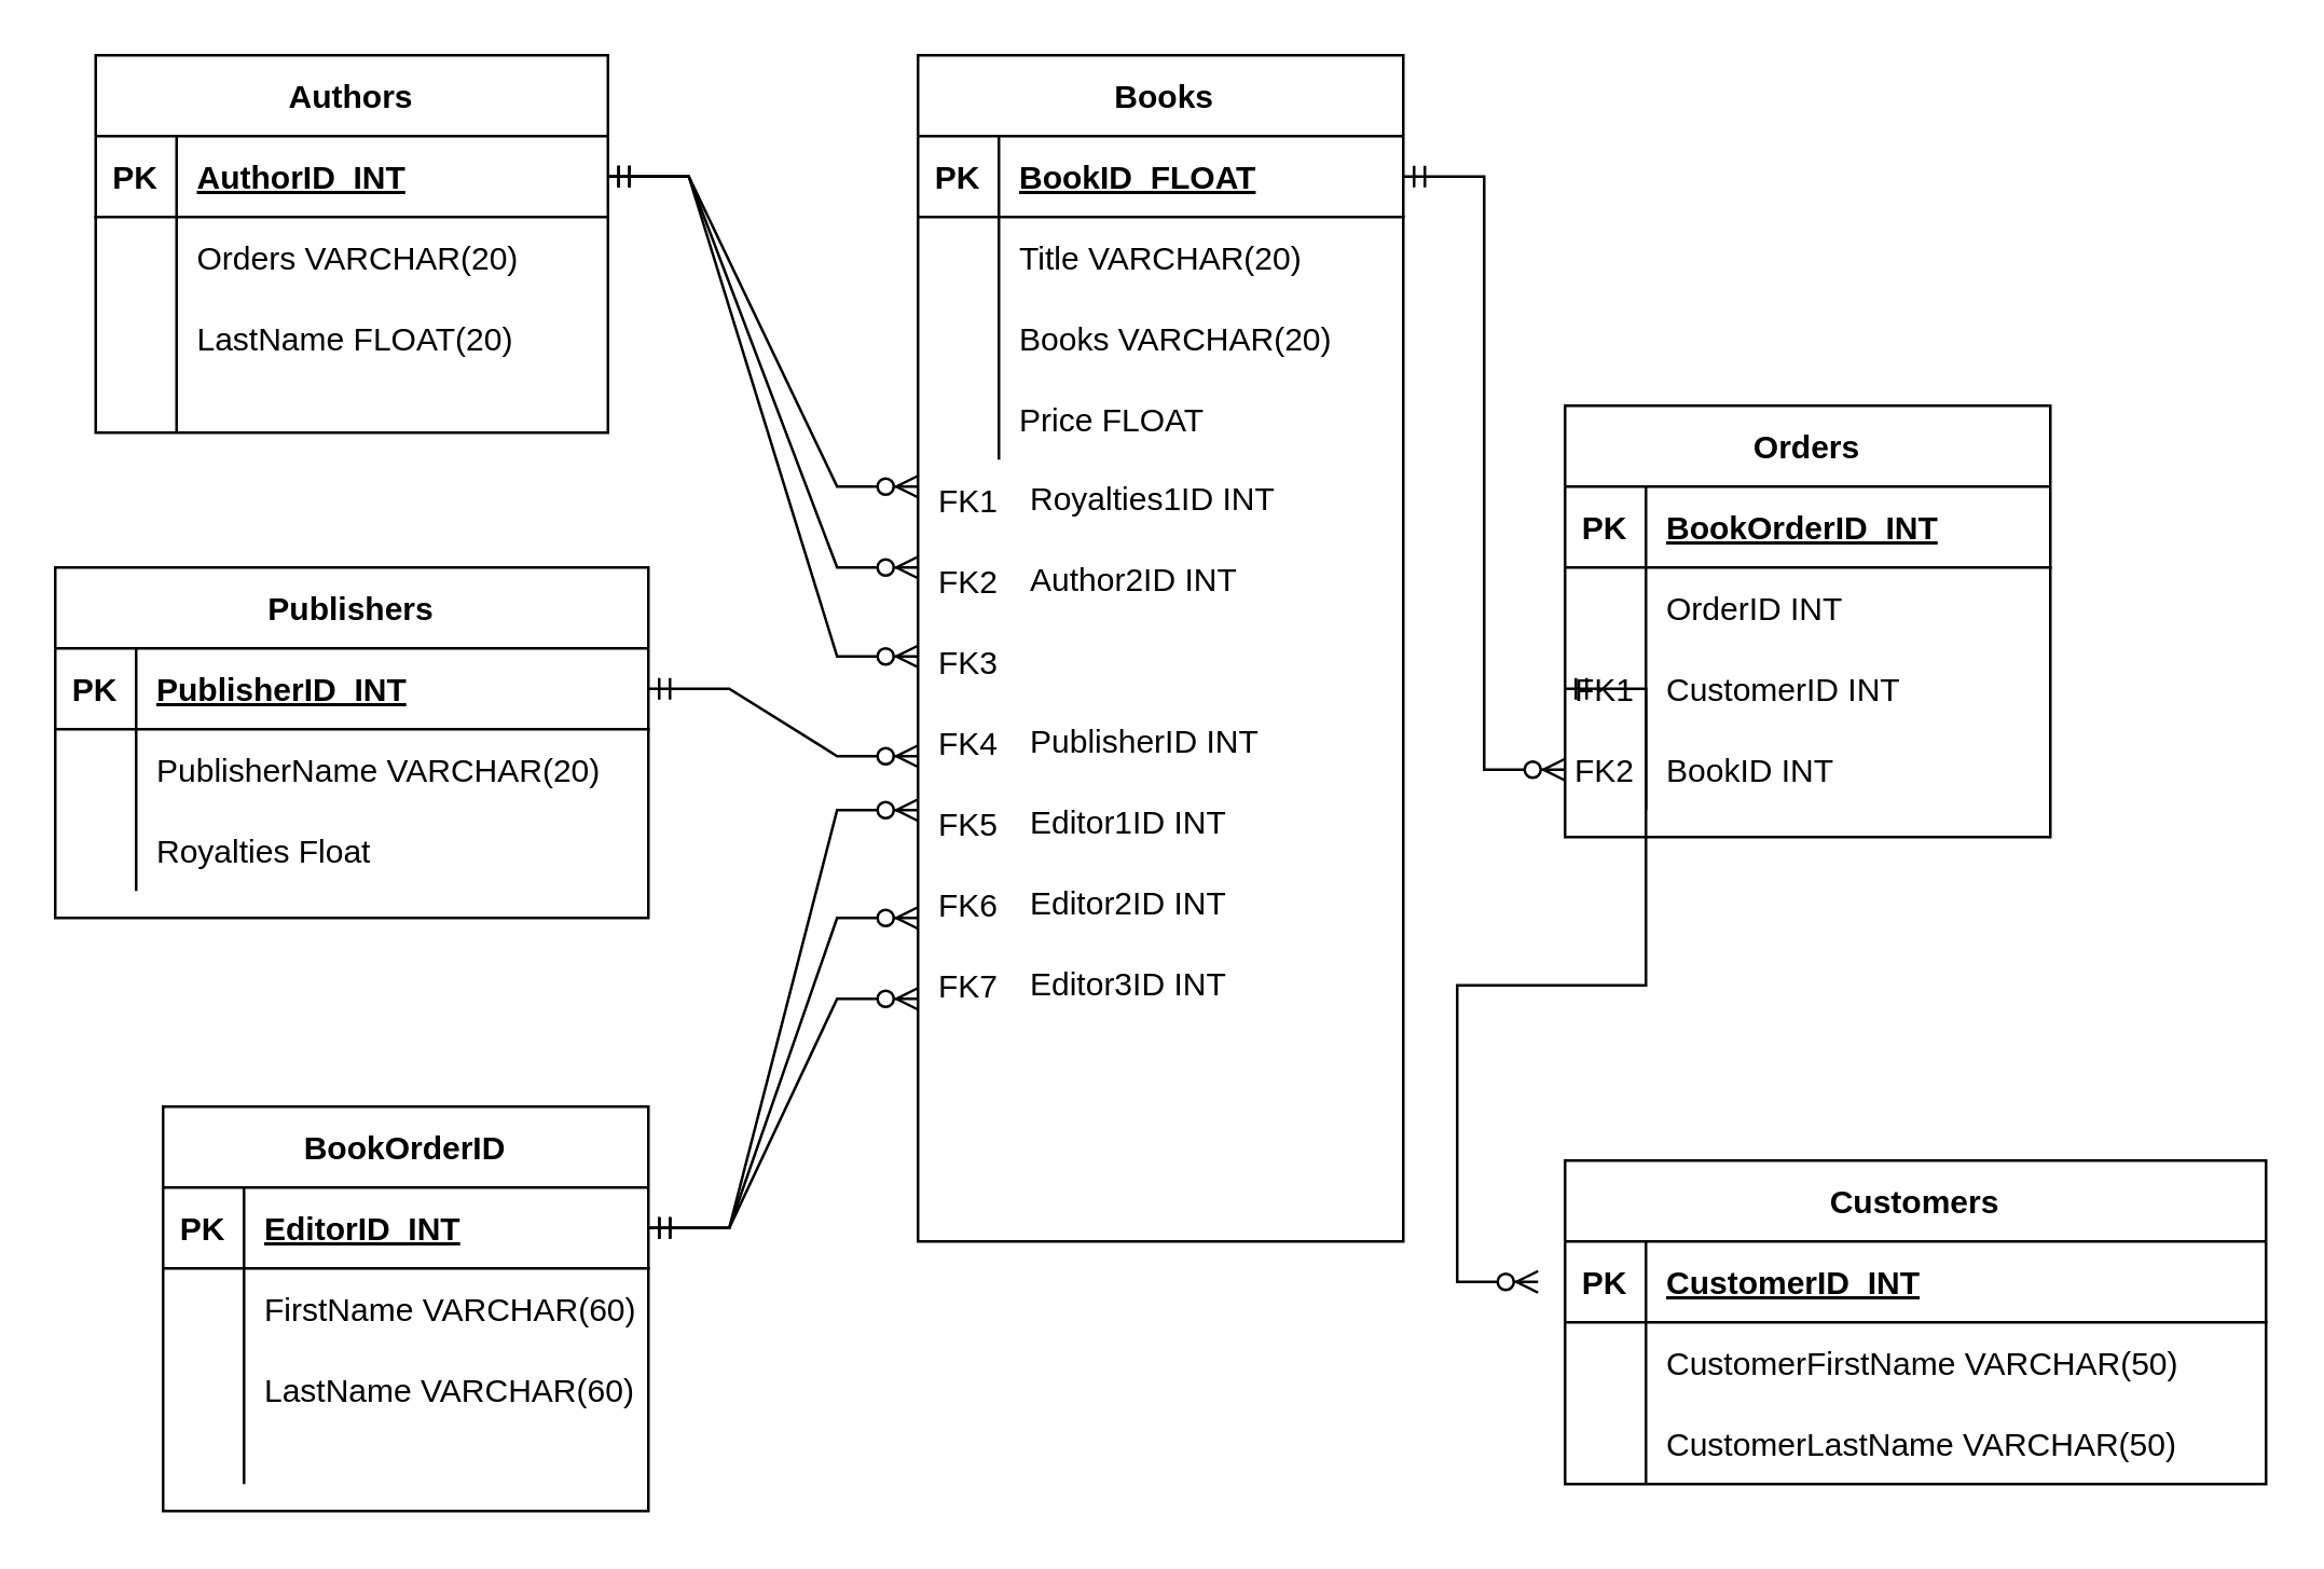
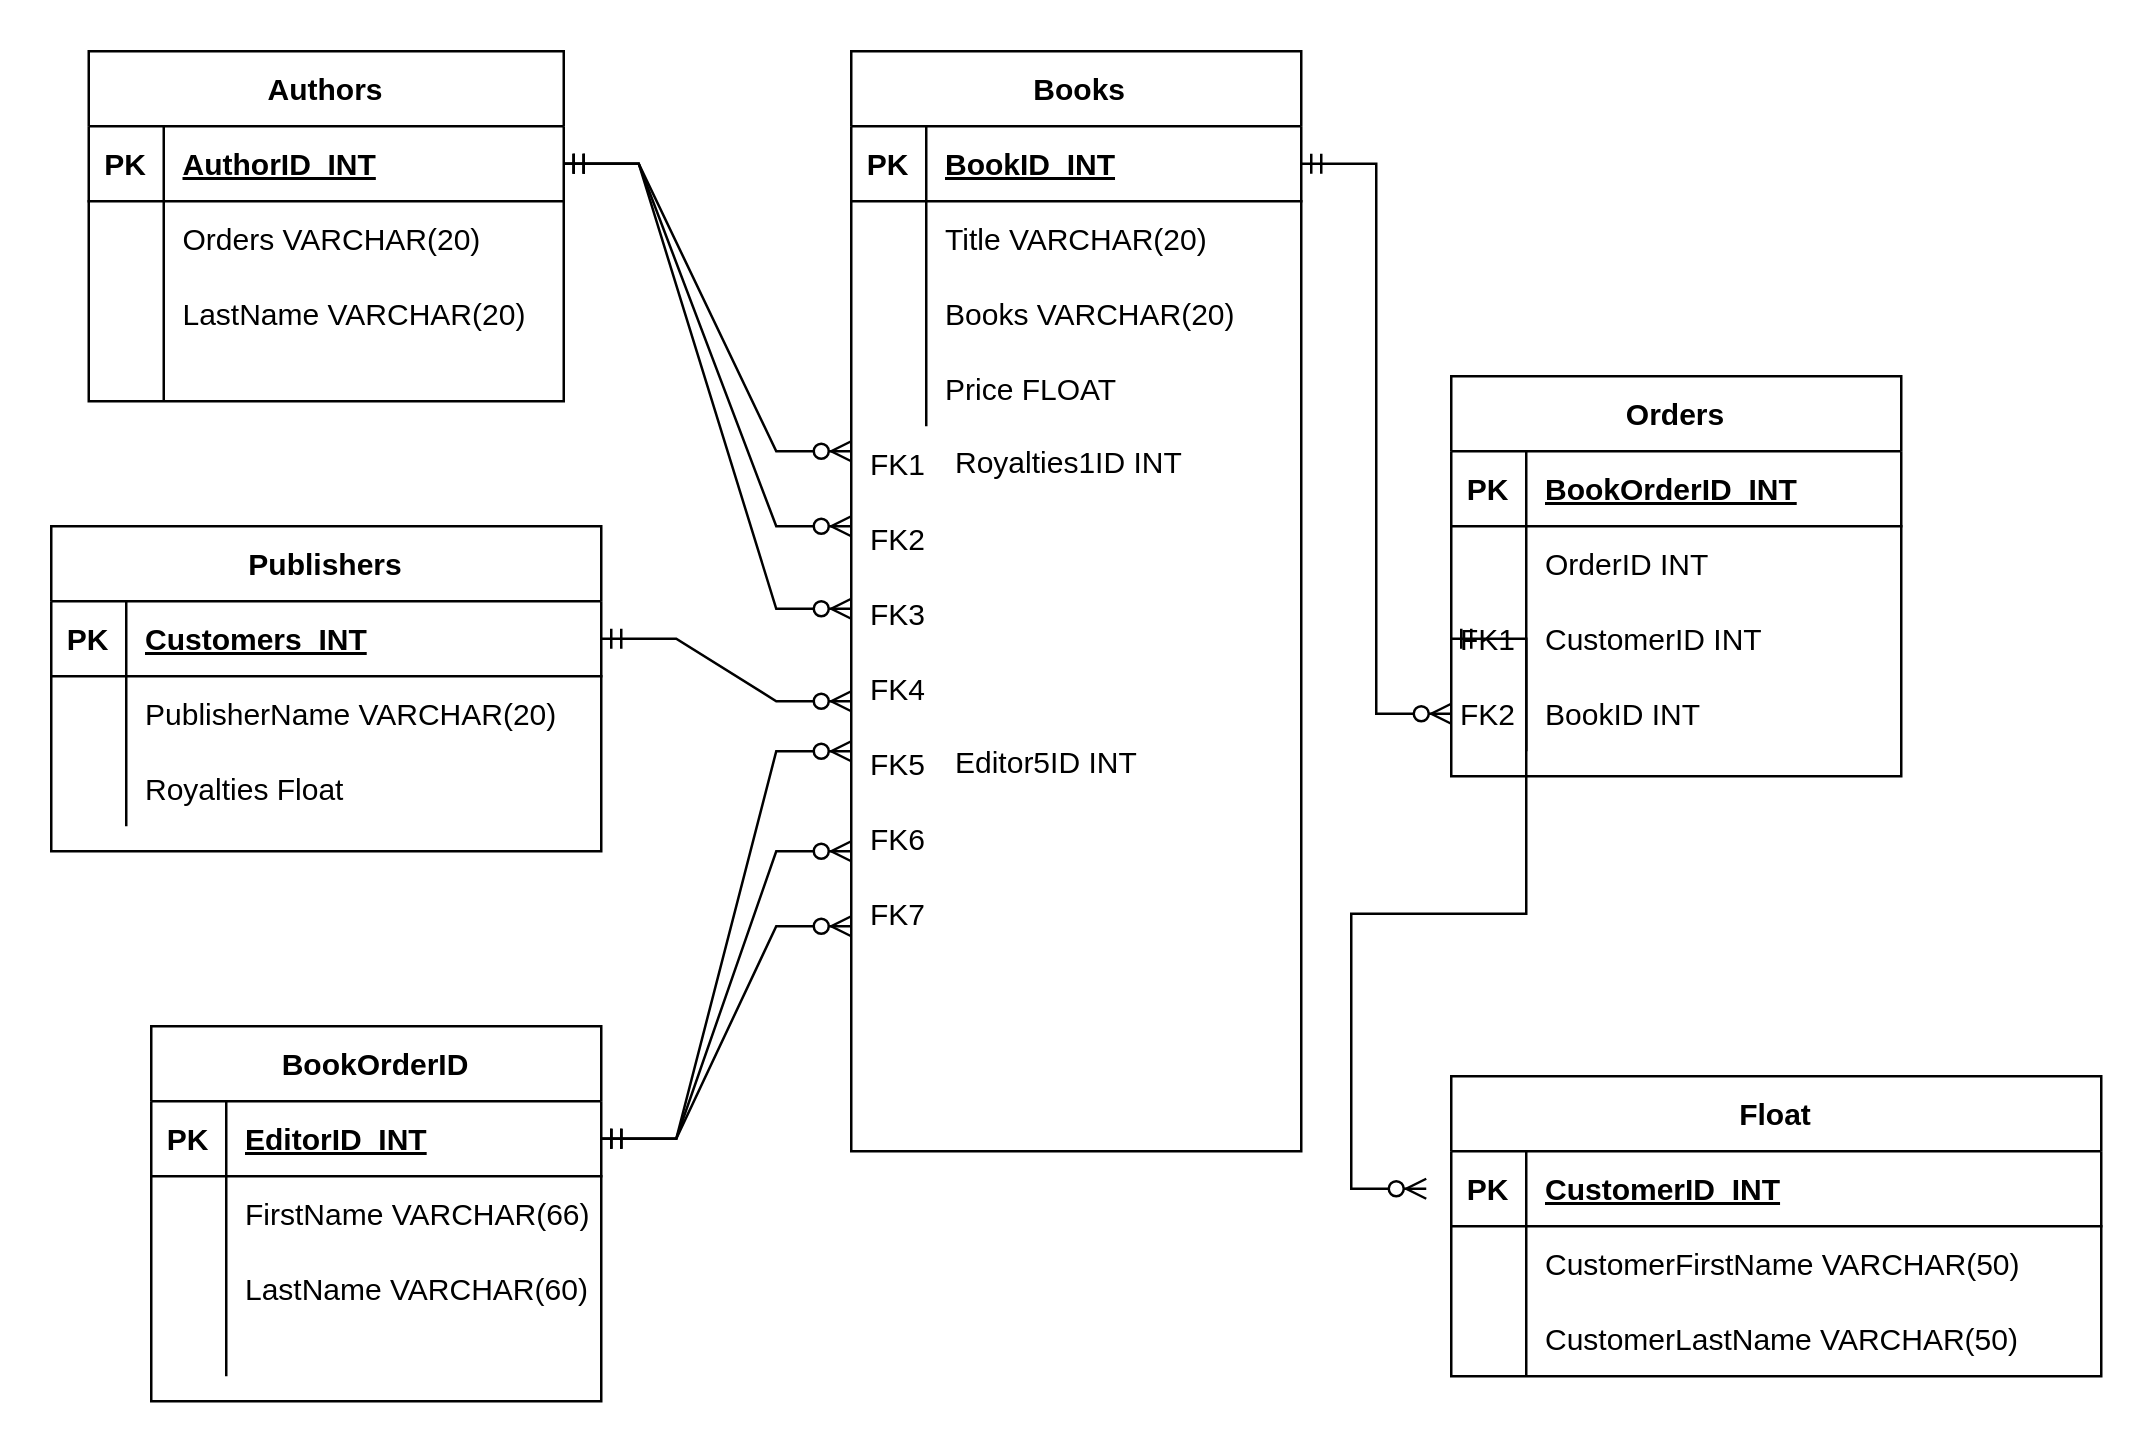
- <mxCell id="41" value="BookID_FLOAT" style="shape=partialRectangle;connectable=0;fillColor=none;top=0;left=0;bottom=0;right=0;align=left;spacingLeft=6;fontStyle=5;overflow=hidden;" vertex="1" parent="39"><mxGeometry x="30" width="150" height="30" as="geometry"><mxRectangle width="150" height="30" as="alternateBounds" /></mxGeometry></mxCell>
+ <mxCell id="41" value="BookID_INT" style="shape=partialRectangle;connectable=0;fillColor=none;top=0;left=0;bottom=0;right=0;align=left;spacingLeft=6;fontStyle=5;overflow=hidden;" vertex="1" parent="39"><mxGeometry x="30" width="150" height="30" as="geometry"><mxRectangle width="150" height="30" as="alternateBounds" /></mxGeometry></mxCell>
- <mxCell id="11" value="LastName FLOAT(20)" style="shape=partialRectangle;connectable=0;fillColor=none;top=0;left=0;bottom=0;right=0;align=left;spacingLeft=6;overflow=hidden;" vertex="1" parent="9"><mxGeometry x="30" width="160" height="30" as="geometry"><mxRectangle width="160" height="30" as="alternateBounds" /></mxGeometry></mxCell>
+ <mxCell id="11" value="LastName VARCHAR(20)" style="shape=partialRectangle;connectable=0;fillColor=none;top=0;left=0;bottom=0;right=0;align=left;spacingLeft=6;overflow=hidden;" vertex="1" parent="9"><mxGeometry x="30" width="160" height="30" as="geometry"><mxRectangle width="160" height="30" as="alternateBounds" /></mxGeometry></mxCell>
- <mxCell id="52" value="Author2ID INT" style="text;html=1;strokeColor=none;fillColor=none;align=left;verticalAlign=middle;whiteSpace=wrap;rounded=0;" vertex="1" parent="1"><mxGeometry x="380" y="200" width="130" height="30" as="geometry" /></mxCell>
- <mxCell id="18" value="PublisherID_INT" style="shape=partialRectangle;connectable=0;fillColor=none;top=0;left=0;bottom=0;right=0;align=left;spacingLeft=6;fontStyle=5;overflow=hidden;" vertex="1" parent="16"><mxGeometry x="30" width="190" height="30" as="geometry"><mxRectangle width="190" height="30" as="alternateBounds" /></mxGeometry></mxCell>
+ <mxCell id="18" value="Customers_INT" style="shape=partialRectangle;connectable=0;fillColor=none;top=0;left=0;bottom=0;right=0;align=left;spacingLeft=6;fontStyle=5;overflow=hidden;" vertex="1" parent="16"><mxGeometry x="30" width="190" height="30" as="geometry"><mxRectangle width="190" height="30" as="alternateBounds" /></mxGeometry></mxCell>
- <mxCell id="53" value="PublisherID INT" style="text;html=1;strokeColor=none;fillColor=none;align=left;verticalAlign=middle;whiteSpace=wrap;rounded=0;" vertex="1" parent="1"><mxGeometry x="380" y="260" width="130" height="30" as="geometry" /></mxCell>
- <mxCell id="54" value="Editor1ID INT" style="text;html=1;strokeColor=none;fillColor=none;align=left;verticalAlign=middle;whiteSpace=wrap;rounded=0;" vertex="1" parent="1"><mxGeometry x="380" y="290" width="130" height="30" as="geometry" /></mxCell>
+ <mxCell id="54" value="Editor5ID INT" style="text;html=1;strokeColor=none;fillColor=none;align=left;verticalAlign=middle;whiteSpace=wrap;rounded=0;" vertex="1" parent="1"><mxGeometry x="380" y="290" width="130" height="30" as="geometry" /></mxCell>
- <mxCell id="55" value="Editor2ID INT" style="text;html=1;strokeColor=none;fillColor=none;align=left;verticalAlign=middle;whiteSpace=wrap;rounded=0;" vertex="1" parent="1"><mxGeometry x="380" y="320" width="130" height="30" as="geometry" /></mxCell>
- <mxCell id="56" value="Editor3ID INT" style="text;html=1;strokeColor=none;fillColor=none;align=left;verticalAlign=middle;whiteSpace=wrap;rounded=0;" vertex="1" parent="1"><mxGeometry x="380" y="350" width="130" height="30" as="geometry" /></mxCell>
- <mxCell id="79" value="Customers" style="shape=table;startSize=30;container=1;collapsible=1;childLayout=tableLayout;fixedRows=1;rowLines=0;fontStyle=1;align=center;resizeLast=1;strokeColor=default;" vertex="1" parent="1"><mxGeometry x="580" y="430" width="260" height="120" as="geometry" /></mxCell>
+ <mxCell id="79" value="Float" style="shape=table;startSize=30;container=1;collapsible=1;childLayout=tableLayout;fixedRows=1;rowLines=0;fontStyle=1;align=center;resizeLast=1;strokeColor=default;" vertex="1" parent="1"><mxGeometry x="580" y="430" width="260" height="120" as="geometry" /></mxCell>
- <mxCell id="31" value="FirstName VARCHAR(60)" style="shape=partialRectangle;connectable=0;fillColor=none;top=0;left=0;bottom=0;right=0;align=left;spacingLeft=6;overflow=hidden;" vertex="1" parent="29"><mxGeometry x="30" width="150" height="30" as="geometry"><mxRectangle width="150" height="30" as="alternateBounds" /></mxGeometry></mxCell>
+ <mxCell id="31" value="FirstName VARCHAR(66)" style="shape=partialRectangle;connectable=0;fillColor=none;top=0;left=0;bottom=0;right=0;align=left;spacingLeft=6;overflow=hidden;" vertex="1" parent="29"><mxGeometry x="30" width="150" height="30" as="geometry"><mxRectangle width="150" height="30" as="alternateBounds" /></mxGeometry></mxCell>
